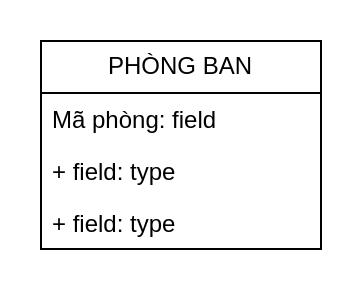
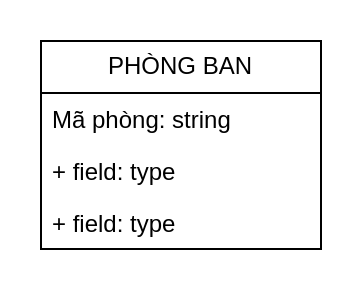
- <mxCell id="3" value="Mã phòng: field" style="text;strokeColor=none;fillColor=none;align=left;verticalAlign=top;spacingLeft=4;spacingRight=4;overflow=hidden;rotatable=0;points=[[0,0.5],[1,0.5]];portConstraint=eastwest;whiteSpace=wrap;html=1;" vertex="1" parent="2"><mxGeometry y="26" width="140" height="26" as="geometry" /></mxCell>
+ <mxCell id="3" value="Mã phòng: string" style="text;strokeColor=none;fillColor=none;align=left;verticalAlign=top;spacingLeft=4;spacingRight=4;overflow=hidden;rotatable=0;points=[[0,0.5],[1,0.5]];portConstraint=eastwest;whiteSpace=wrap;html=1;" vertex="1" parent="2"><mxGeometry y="26" width="140" height="26" as="geometry" /></mxCell>
